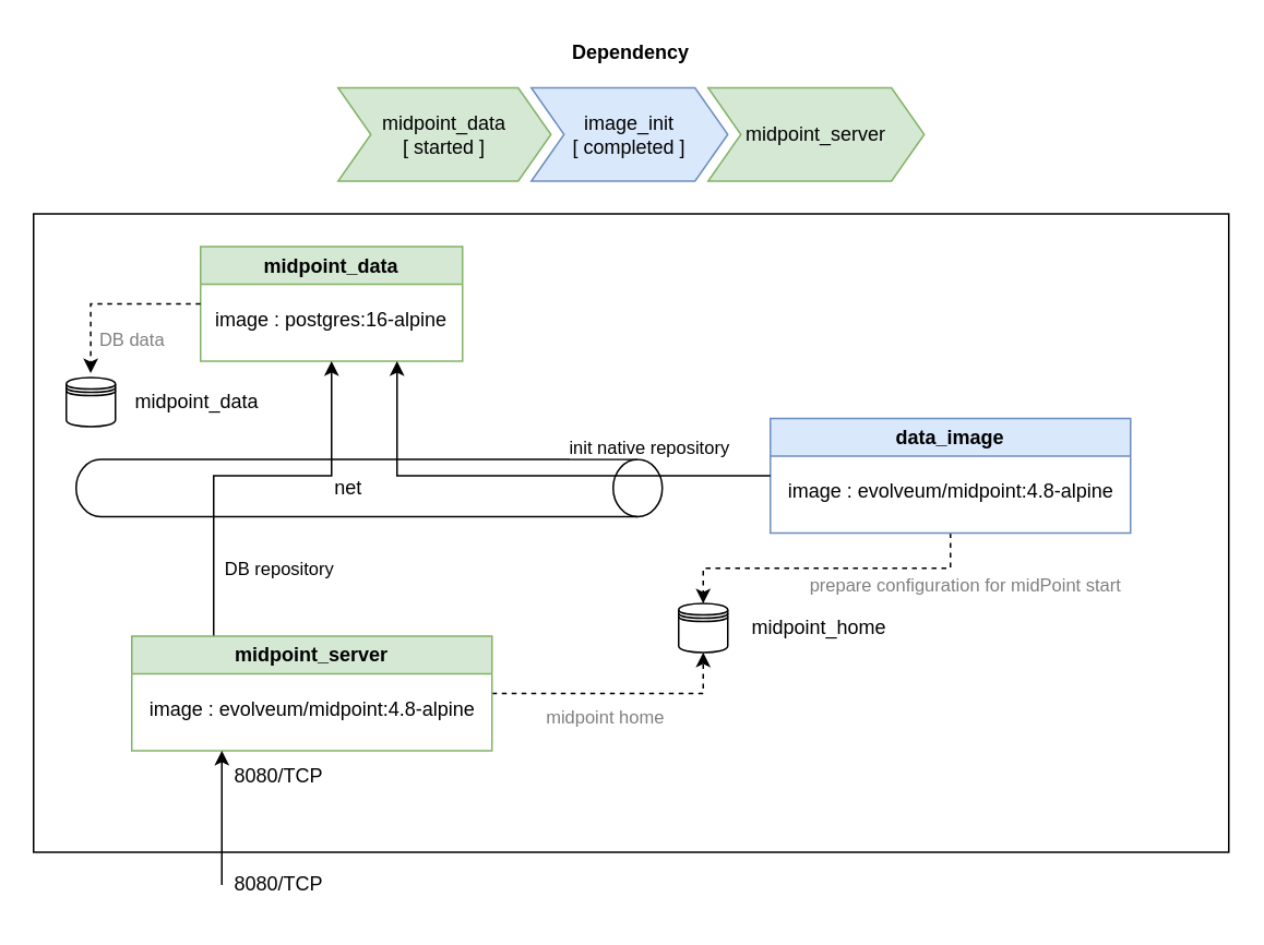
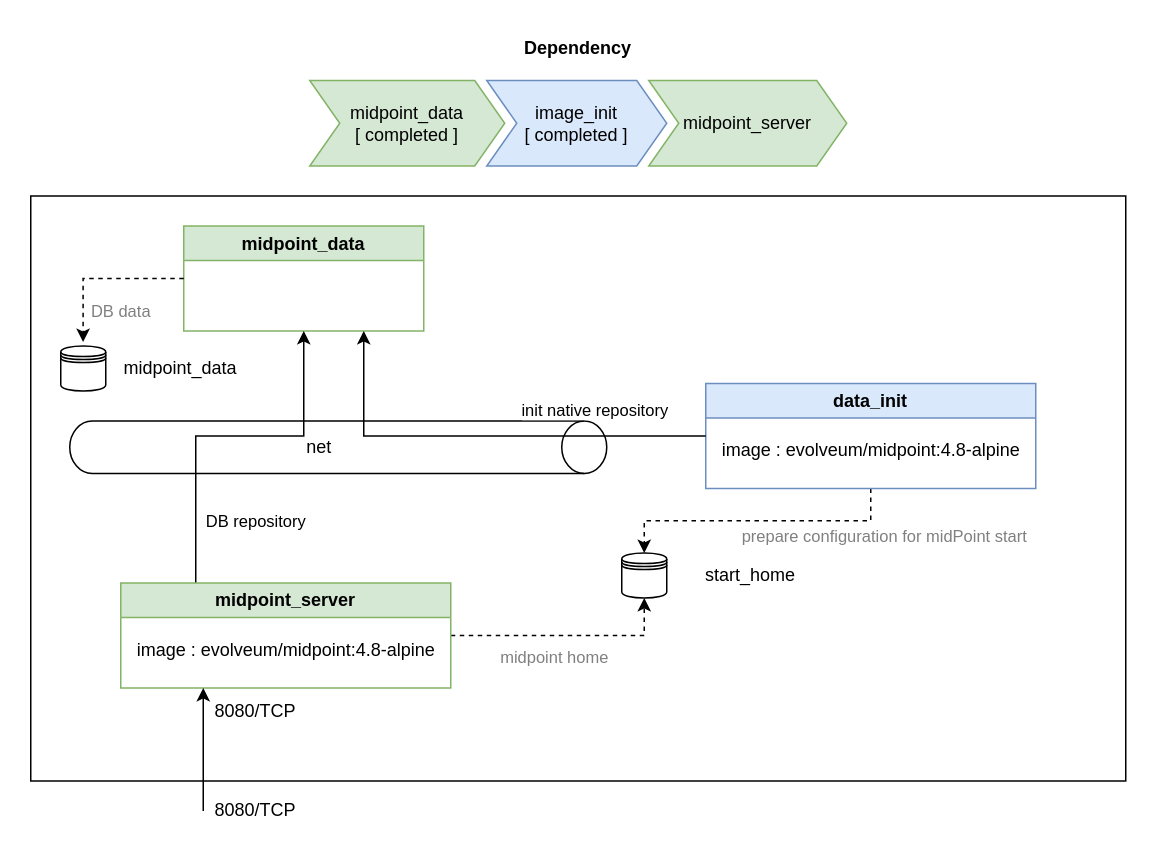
- <mxCell id="4" value="midpoint_data&lt;br&gt;[ started ]" style="shape=step;perimeter=stepPerimeter;fixedSize=1;points=[];whiteSpace=wrap;html=1;fillColor=#d5e8d4;strokeColor=#82b366;" vertex="1" parent="3"><mxGeometry x="10" y="33" width="130" height="57" as="geometry" /></mxCell>
+ <mxCell id="4" value="midpoint_data&lt;br&gt;[ completed ]" style="shape=step;perimeter=stepPerimeter;fixedSize=1;points=[];whiteSpace=wrap;html=1;fillColor=#d5e8d4;strokeColor=#82b366;" vertex="1" parent="3"><mxGeometry x="10" y="33" width="130" height="57" as="geometry" /></mxCell>
- <mxCell id="11" value="image : postgres:16-alpine" style="text;html=1;strokeColor=none;fillColor=none;align=center;verticalAlign=middle;whiteSpace=wrap;rounded=0;container=0;" vertex="1" parent="10"><mxGeometry x="5" y="30" width="150" height="30" as="geometry" /></mxCell>
- <mxCell id="8" value="data_image" style="swimlane;whiteSpace=wrap;html=1;fillColor=#dae8fc;strokeColor=#6c8ebf;" vertex="1" parent="1"><mxGeometry x="470" y="255" width="220" height="70" as="geometry" /></mxCell>
+ <mxCell id="8" value="data_init" style="swimlane;whiteSpace=wrap;html=1;fillColor=#dae8fc;strokeColor=#6c8ebf;" vertex="1" parent="1"><mxGeometry x="470" y="255" width="220" height="70" as="geometry" /></mxCell>
- <mxCell id="18" value="midpoint_home" style="text;html=1;strokeColor=none;fillColor=none;align=center;verticalAlign=middle;whiteSpace=wrap;rounded=0;" vertex="1" parent="16"><mxGeometry x="50" width="60" height="30" as="geometry" /></mxCell>
+ <mxCell id="18" value="start_home" style="text;html=1;strokeColor=none;fillColor=none;align=center;verticalAlign=middle;whiteSpace=wrap;rounded=0;" vertex="1" parent="16"><mxGeometry x="50" width="60" height="30" as="geometry" /></mxCell>
